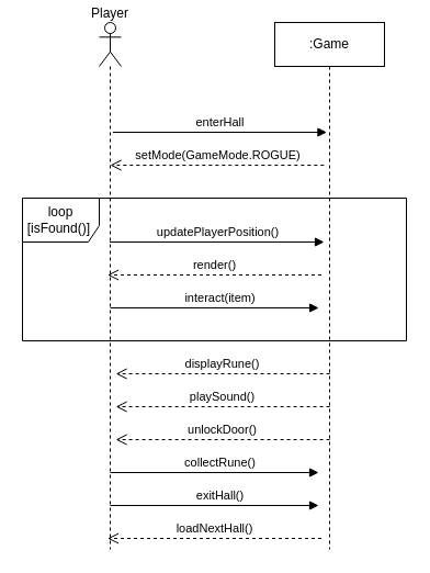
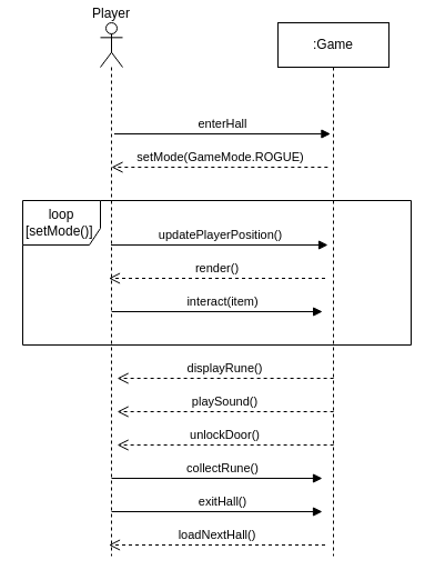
- <mxCell id="5" value="loop&lt;div&gt;[isFound()]&amp;nbsp;&lt;/div&gt;" style="shape=umlFrame;whiteSpace=wrap;html=1;pointerEvents=0;width=70;height=40;" parent="1" vertex="1"><mxGeometry x="20" y="180" width="350" height="130" as="geometry" /></mxCell>
+ <mxCell id="5" value="loop&lt;div&gt;[setMode()]&amp;nbsp;&lt;/div&gt;" style="shape=umlFrame;whiteSpace=wrap;html=1;pointerEvents=0;width=70;height=40;" parent="1" vertex="1"><mxGeometry x="20" y="180" width="350" height="130" as="geometry" /></mxCell>
